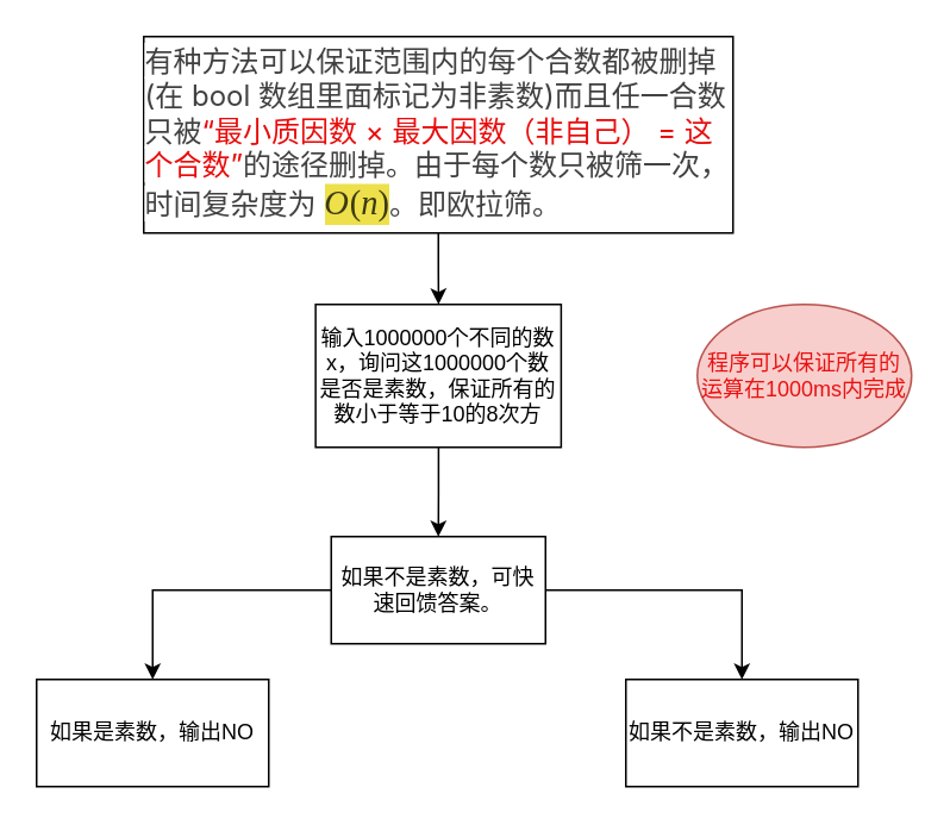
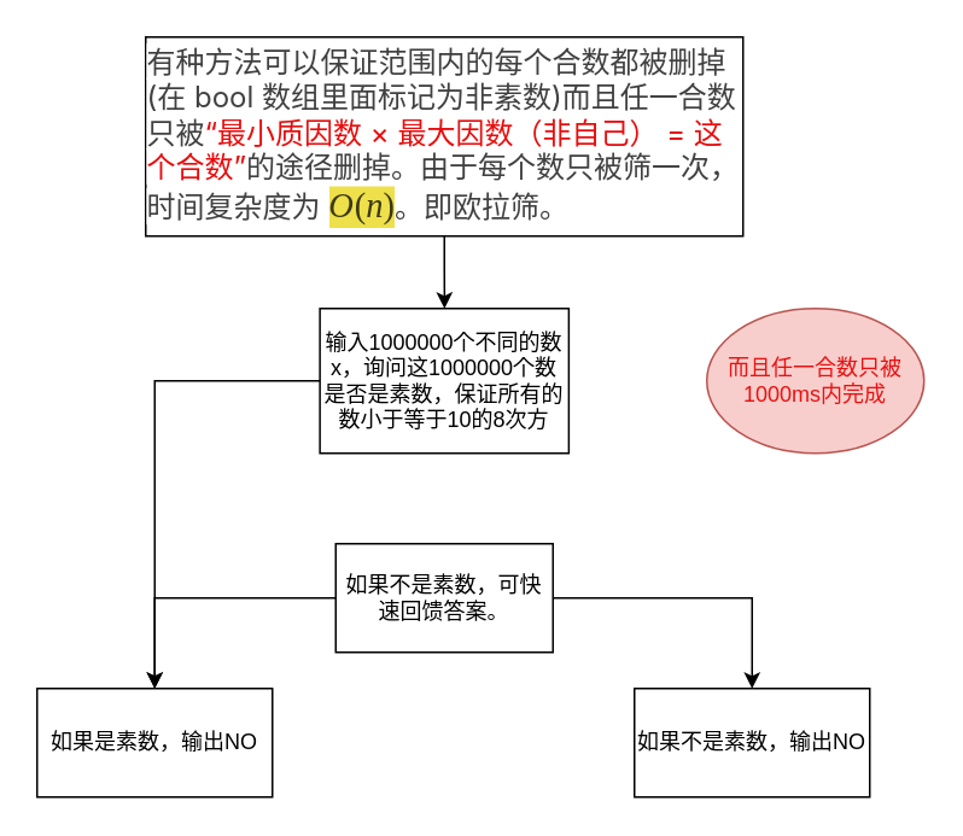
- <mxCell id="11" value="&lt;font color=&quot;#e81111&quot;&gt;程序可以保证所有的运算在1000ms内完成&lt;/font&gt;" style="ellipse;whiteSpace=wrap;html=1;fillColor=#f8cecc;strokeColor=#b85450;" parent="1" vertex="1"><mxGeometry x="390" y="170" width="120" height="80" as="geometry" /></mxCell>
+ <mxCell id="11" value="&lt;font color=&quot;#e81111&quot;&gt;而且任一合数只被1000ms内完成&lt;/font&gt;" style="ellipse;whiteSpace=wrap;html=1;fillColor=#f8cecc;strokeColor=#b85450;" parent="1" vertex="1"><mxGeometry x="390" y="170" width="120" height="80" as="geometry" /></mxCell>
- <mxCell id="4" value="" style="edgeStyle=orthogonalEdgeStyle;rounded=0;orthogonalLoop=1;jettySize=auto;html=1;" parent="1" source="5" target="8" edge="1"><mxGeometry relative="1" as="geometry" /></mxCell>
+ <mxCell id="4" value="" style="edgeStyle=orthogonalEdgeStyle;rounded=0;orthogonalLoop=1;jettySize=auto;html=1;" parent="1" source="5" target="9" edge="1"><mxGeometry relative="1" as="geometry" /></mxCell>
